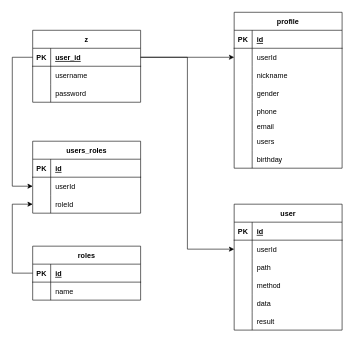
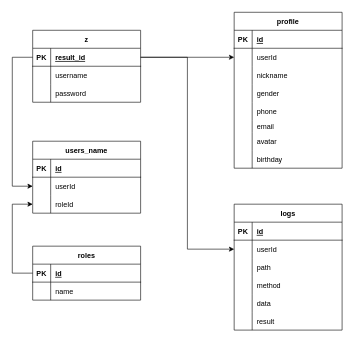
- <mxCell id="5" value="user_id" style="shape=partialRectangle;connectable=0;fillColor=none;top=0;left=0;bottom=0;right=0;align=left;spacingLeft=6;fontStyle=5;overflow=hidden;" parent="3" vertex="1"><mxGeometry x="30" width="150" height="30" as="geometry"><mxRectangle width="150" height="30" as="alternateBounds" /></mxGeometry></mxCell>
+ <mxCell id="5" value="result_id" style="shape=partialRectangle;connectable=0;fillColor=none;top=0;left=0;bottom=0;right=0;align=left;spacingLeft=6;fontStyle=5;overflow=hidden;" parent="3" vertex="1"><mxGeometry x="30" width="150" height="30" as="geometry"><mxRectangle width="150" height="30" as="alternateBounds" /></mxGeometry></mxCell>
- <mxCell id="52" value="users" style="shape=partialRectangle;connectable=0;fillColor=none;top=0;left=0;bottom=0;right=0;align=left;spacingLeft=6;overflow=hidden;" parent="50" vertex="1"><mxGeometry x="30" width="150" height="30" as="geometry"><mxRectangle width="150" height="30" as="alternateBounds" /></mxGeometry></mxCell>
+ <mxCell id="52" value="avatar" style="shape=partialRectangle;connectable=0;fillColor=none;top=0;left=0;bottom=0;right=0;align=left;spacingLeft=6;overflow=hidden;" parent="50" vertex="1"><mxGeometry x="30" width="150" height="30" as="geometry"><mxRectangle width="150" height="30" as="alternateBounds" /></mxGeometry></mxCell>
- <mxCell id="12" value="users_roles" style="shape=table;startSize=30;container=1;collapsible=1;childLayout=tableLayout;fixedRows=1;rowLines=0;fontStyle=1;align=center;resizeLast=1;" parent="1" vertex="1"><mxGeometry x="54" y="235" width="180" height="120" as="geometry" /></mxCell>
+ <mxCell id="12" value="users_name" style="shape=table;startSize=30;container=1;collapsible=1;childLayout=tableLayout;fixedRows=1;rowLines=0;fontStyle=1;align=center;resizeLast=1;" parent="1" vertex="1"><mxGeometry x="54" y="235" width="180" height="120" as="geometry" /></mxCell>
- <mxCell id="57" value="user" style="shape=table;startSize=30;container=1;collapsible=1;childLayout=tableLayout;fixedRows=1;rowLines=0;fontStyle=1;align=center;resizeLast=1;" parent="1" vertex="1"><mxGeometry x="390" y="340" width="180" height="210" as="geometry" /></mxCell>
+ <mxCell id="57" value="logs" style="shape=table;startSize=30;container=1;collapsible=1;childLayout=tableLayout;fixedRows=1;rowLines=0;fontStyle=1;align=center;resizeLast=1;" parent="1" vertex="1"><mxGeometry x="390" y="340" width="180" height="210" as="geometry" /></mxCell>
